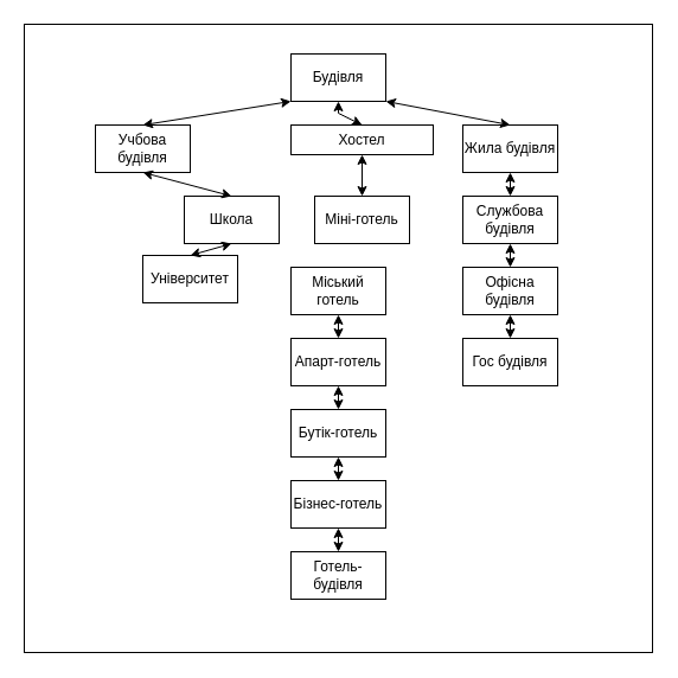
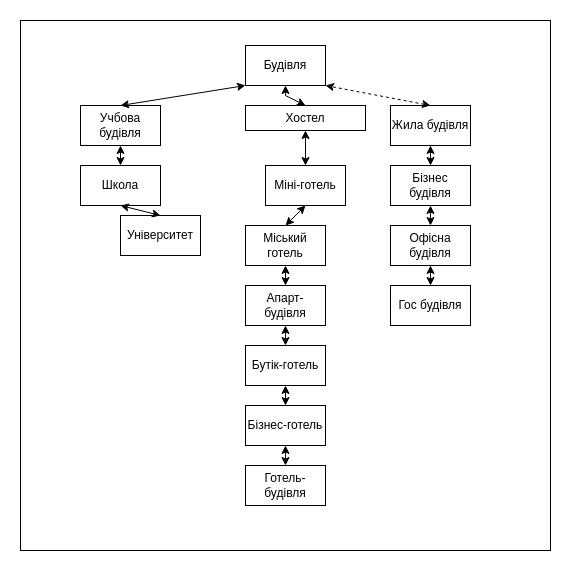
- <mxCell id="22" value="" style="endArrow=classic;startArrow=classic;html=1;rounded=0;entryX=1;entryY=1;entryDx=0;entryDy=0;exitX=0.5;exitY=0;exitDx=0;exitDy=0;" edge="1" parent="1" source="18" target="3"><mxGeometry width="50" height="50" relative="1" as="geometry"><mxPoint x="295" y="115" as="sourcePoint" /><mxPoint x="295" y="95" as="targetPoint" /><Array as="points" /></mxGeometry></mxCell>
+ <mxCell id="22" value="" style="endArrow=classic;startArrow=classic;html=1;rounded=0;entryX=1;entryY=1;entryDx=0;entryDy=0;exitX=0.5;exitY=0;exitDx=0;exitDy=0;dashed=1;" edge="1" parent="1" source="18" target="3"><mxGeometry width="50" height="50" relative="1" as="geometry"><mxPoint x="295" y="115" as="sourcePoint" /><mxPoint x="295" y="95" as="targetPoint" /><Array as="points" /></mxGeometry></mxCell>
- <mxCell id="27" value="Школа" style="rounded=0;whiteSpace=wrap;html=1;" vertex="1" parent="1"><mxGeometry x="155" y="165" width="80" height="40" as="geometry" /></mxCell>
+ <mxCell id="27" value="Школа" style="rounded=0;whiteSpace=wrap;html=1;" vertex="1" parent="1"><mxGeometry x="80" y="165" width="80" height="40" as="geometry" /></mxCell>
- <mxCell id="20" value="Службова будівля" style="rounded=0;whiteSpace=wrap;html=1;" vertex="1" parent="1"><mxGeometry x="390" y="165" width="80" height="40" as="geometry" /></mxCell>
+ <mxCell id="20" value="Бізнес будівля" style="rounded=0;whiteSpace=wrap;html=1;" vertex="1" parent="1"><mxGeometry x="390" y="165" width="80" height="40" as="geometry" /></mxCell>
+ <mxCell id="13" value="" style="endArrow=classic;startArrow=classic;html=1;rounded=0;entryX=0.5;entryY=1;entryDx=0;entryDy=0;exitX=0.5;exitY=0;exitDx=0;exitDy=0;" edge="1" parent="1" source="6" target="5"><mxGeometry width="50" height="50" relative="1" as="geometry"><mxPoint x="295" y="175" as="sourcePoint" /><mxPoint x="295" y="155" as="targetPoint" /><Array as="points" /></mxGeometry></mxCell>
- <mxCell id="7" value="Апарт-готель" style="rounded=0;whiteSpace=wrap;html=1;" vertex="1" parent="1"><mxGeometry x="245" y="285" width="80" height="40" as="geometry" /></mxCell>
+ <mxCell id="7" value="Апарт-будівля" style="rounded=0;whiteSpace=wrap;html=1;" vertex="1" parent="1"><mxGeometry x="245" y="285" width="80" height="40" as="geometry" /></mxCell>
